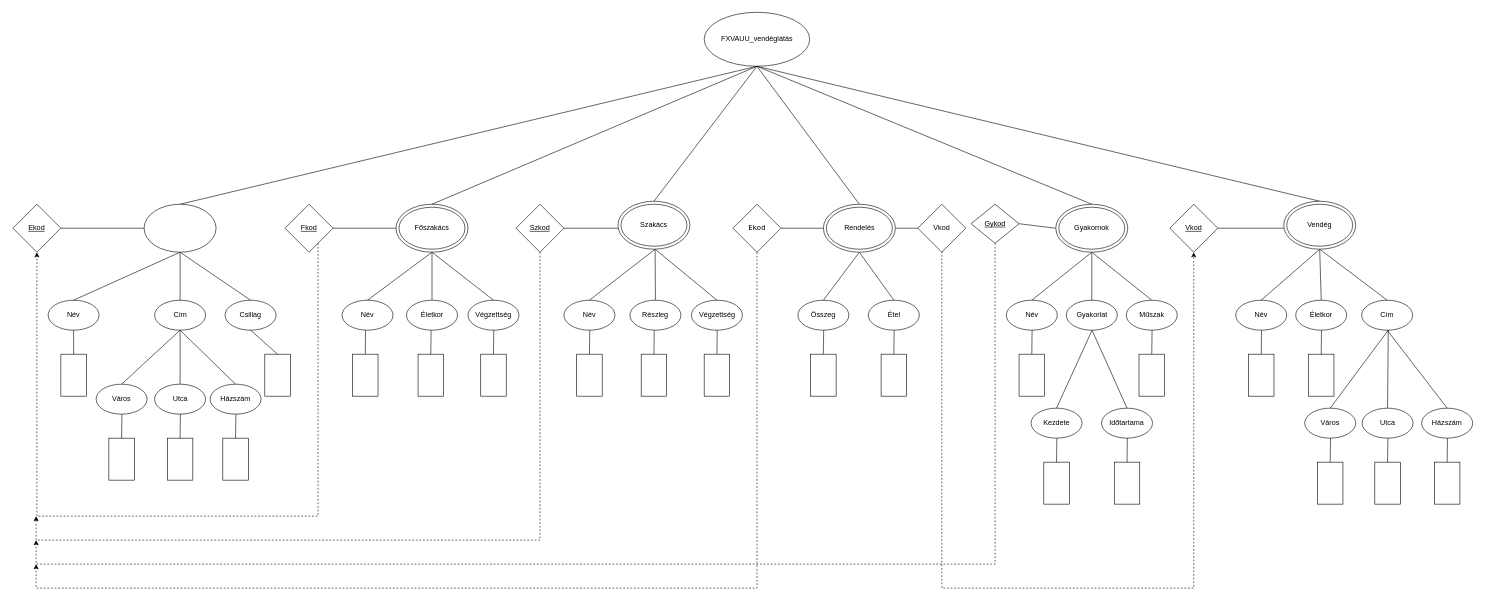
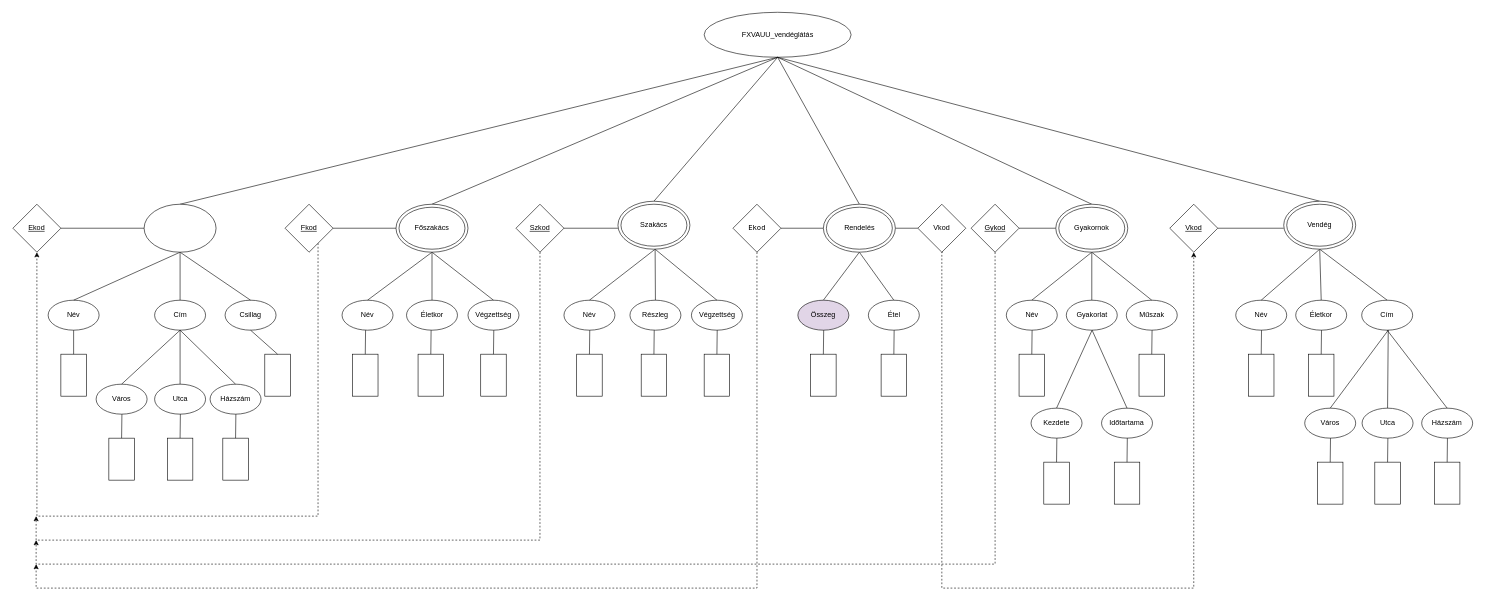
- <mxCell id="2" value="FXVAUU_vendéglátás" style="ellipse;whiteSpace=wrap;html=1;" parent="1" vertex="1"><mxGeometry x="1172.75" y="20" width="176" height="90" as="geometry" /></mxCell>
+ <mxCell id="2" value="FXVAUU_vendéglátás" style="ellipse;whiteSpace=wrap;html=1;" parent="1" vertex="1"><mxGeometry x="1172.75" y="20" width="245" height="75" as="geometry" /></mxCell>
- <mxCell id="55" value="&lt;u&gt;Gykod&lt;/u&gt;" style="rhombus;whiteSpace=wrap;html=1;" parent="1" vertex="1"><mxGeometry x="1617.75" y="340" width="80" height="65" as="geometry" /></mxCell>
+ <mxCell id="55" value="&lt;u&gt;Gykod&lt;/u&gt;" style="rhombus;whiteSpace=wrap;html=1;" parent="1" vertex="1"><mxGeometry x="1617.75" y="340" width="80" height="80" as="geometry" /></mxCell>
- <mxCell id="50" value="Összeg" style="ellipse;whiteSpace=wrap;html=1;" parent="1" vertex="1"><mxGeometry x="1329" y="500" width="85" height="50" as="geometry" /></mxCell>
+ <mxCell id="50" value="Összeg" style="ellipse;whiteSpace=wrap;html=1;fillColor=#e1d5e7;" parent="1" vertex="1"><mxGeometry x="1329" y="500" width="85" height="50" as="geometry" /></mxCell>
